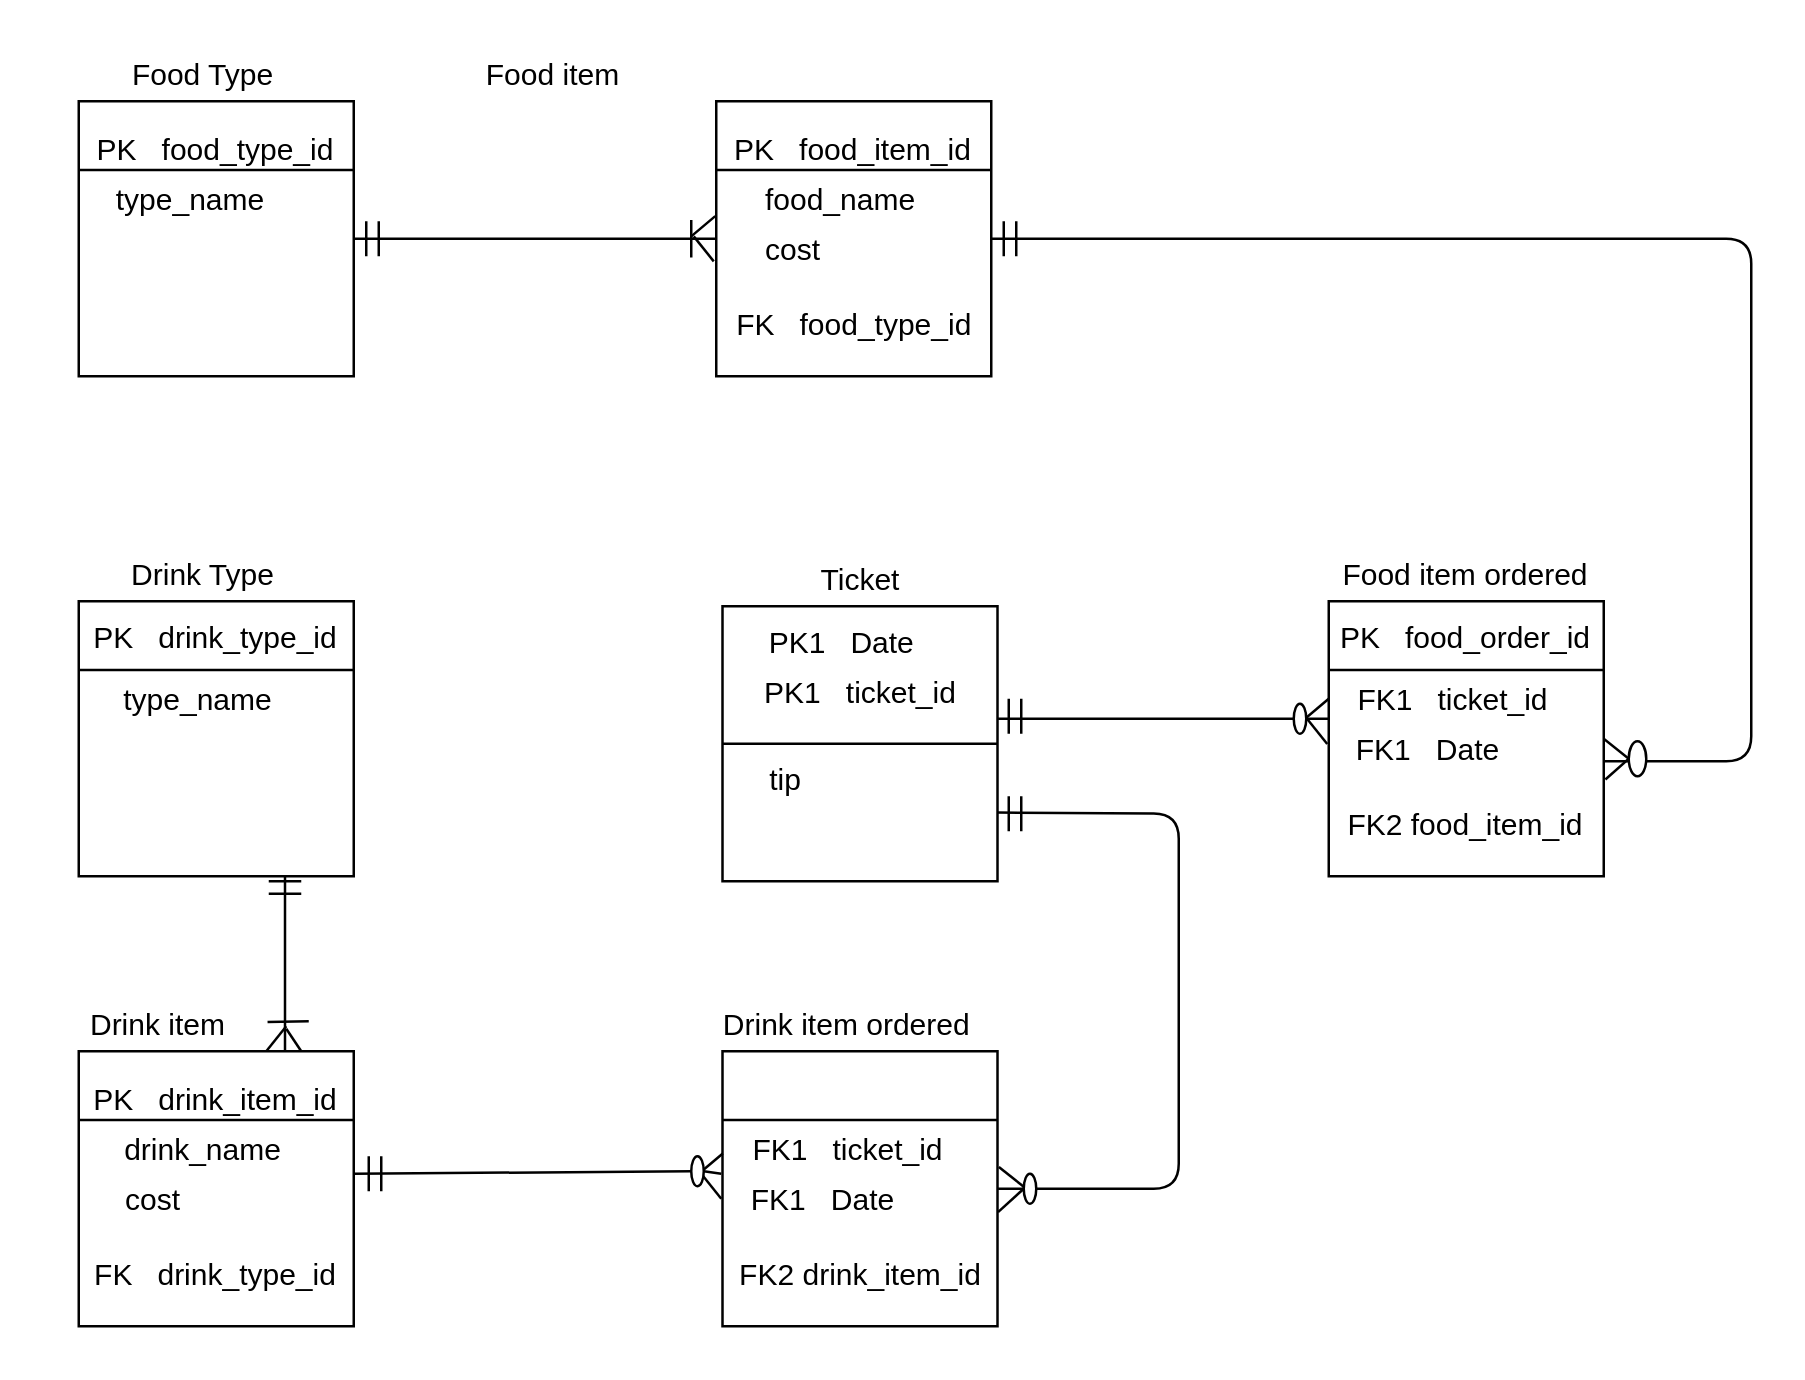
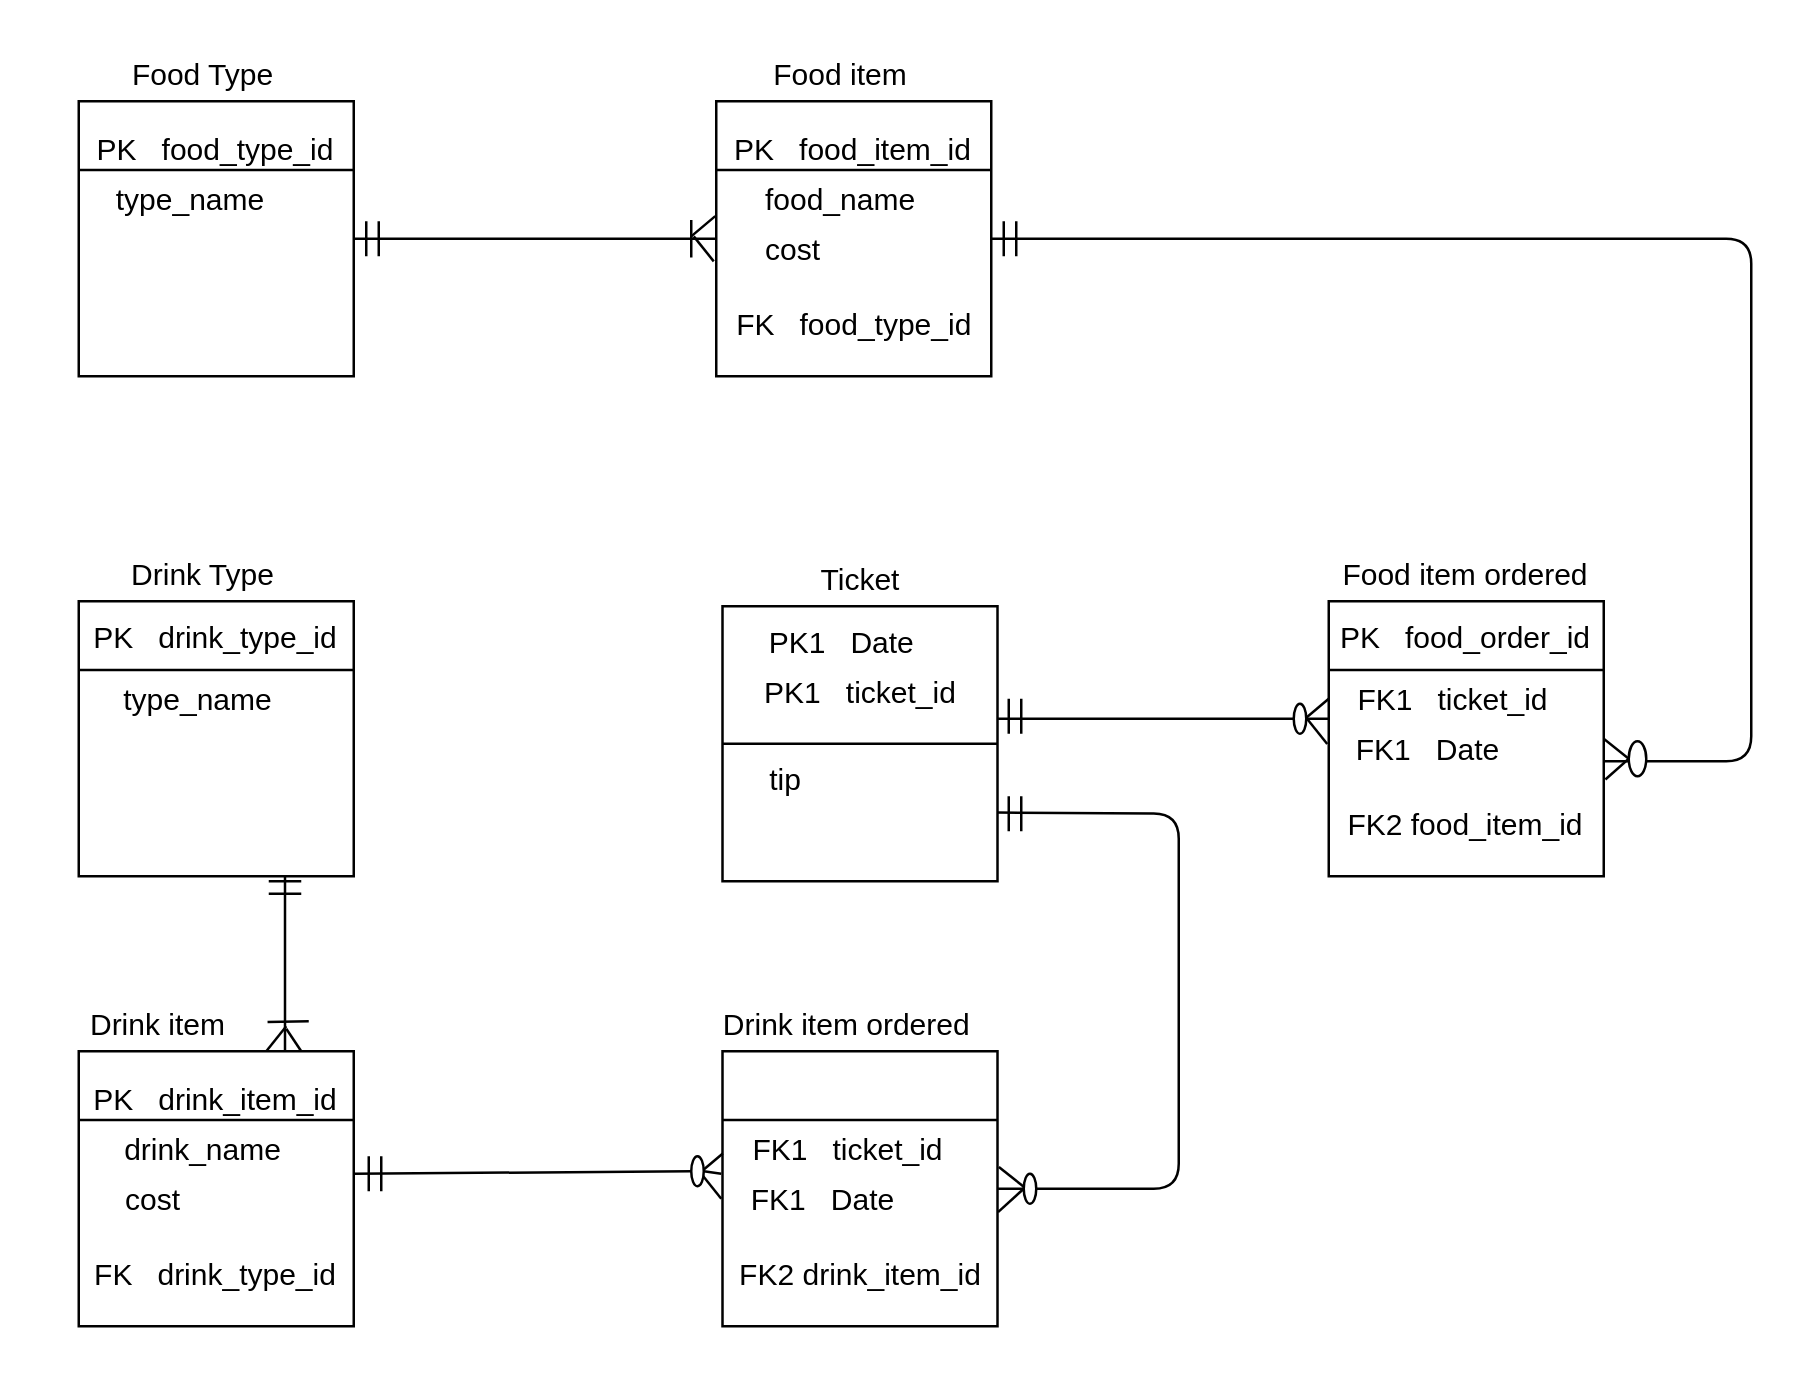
- <mxCell id="16" value="Food item" style="text;html=1;strokeColor=none;fillColor=none;align=center;verticalAlign=middle;whiteSpace=wrap;rounded=0;" vertex="1" parent="1"><mxGeometry x="171" y="20" width="100" height="20" as="geometry" /></mxCell>
+ <mxCell id="16" value="Food item" style="text;html=1;strokeColor=none;fillColor=none;align=center;verticalAlign=middle;whiteSpace=wrap;rounded=0;" vertex="1" parent="1"><mxGeometry x="286" y="20" width="100" height="20" as="geometry" /></mxCell>
